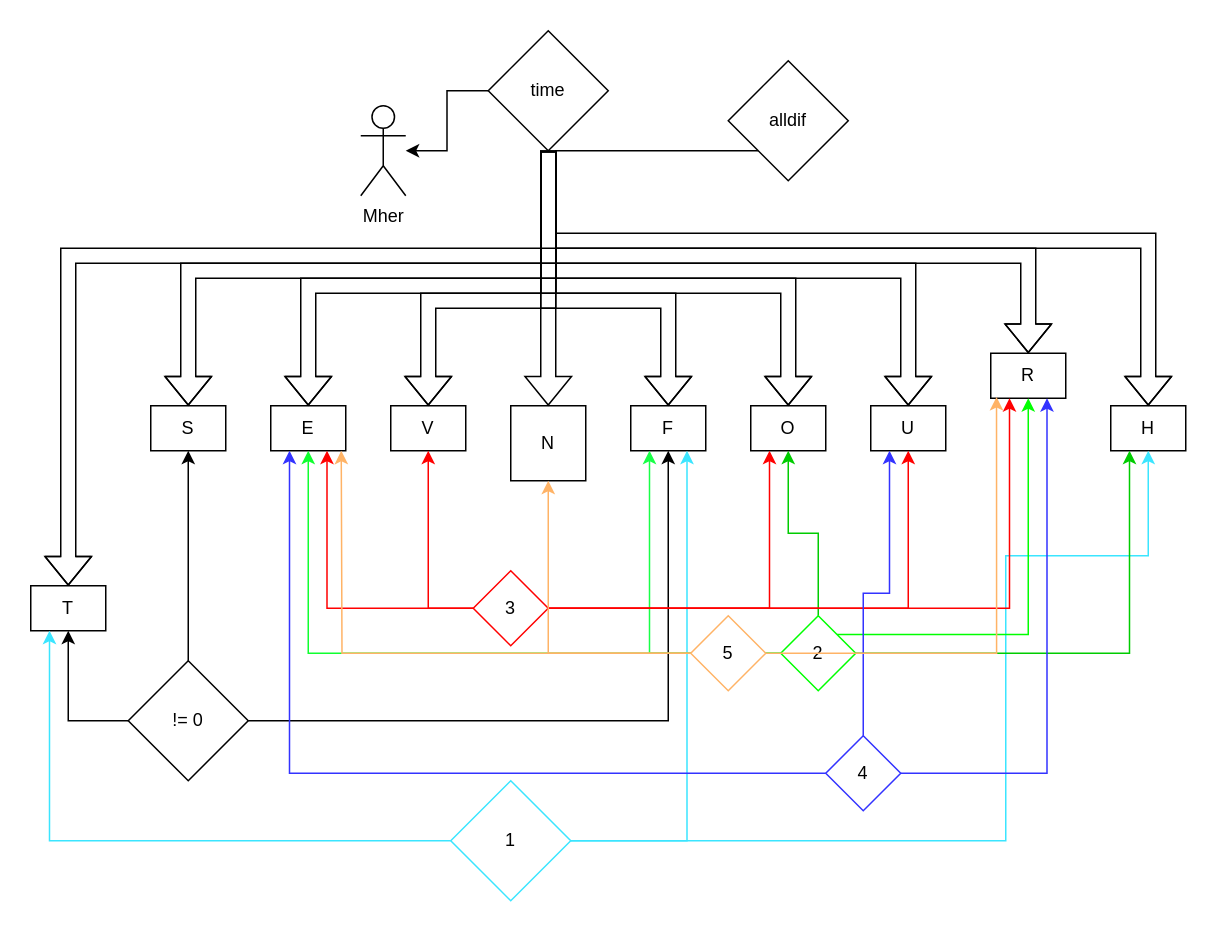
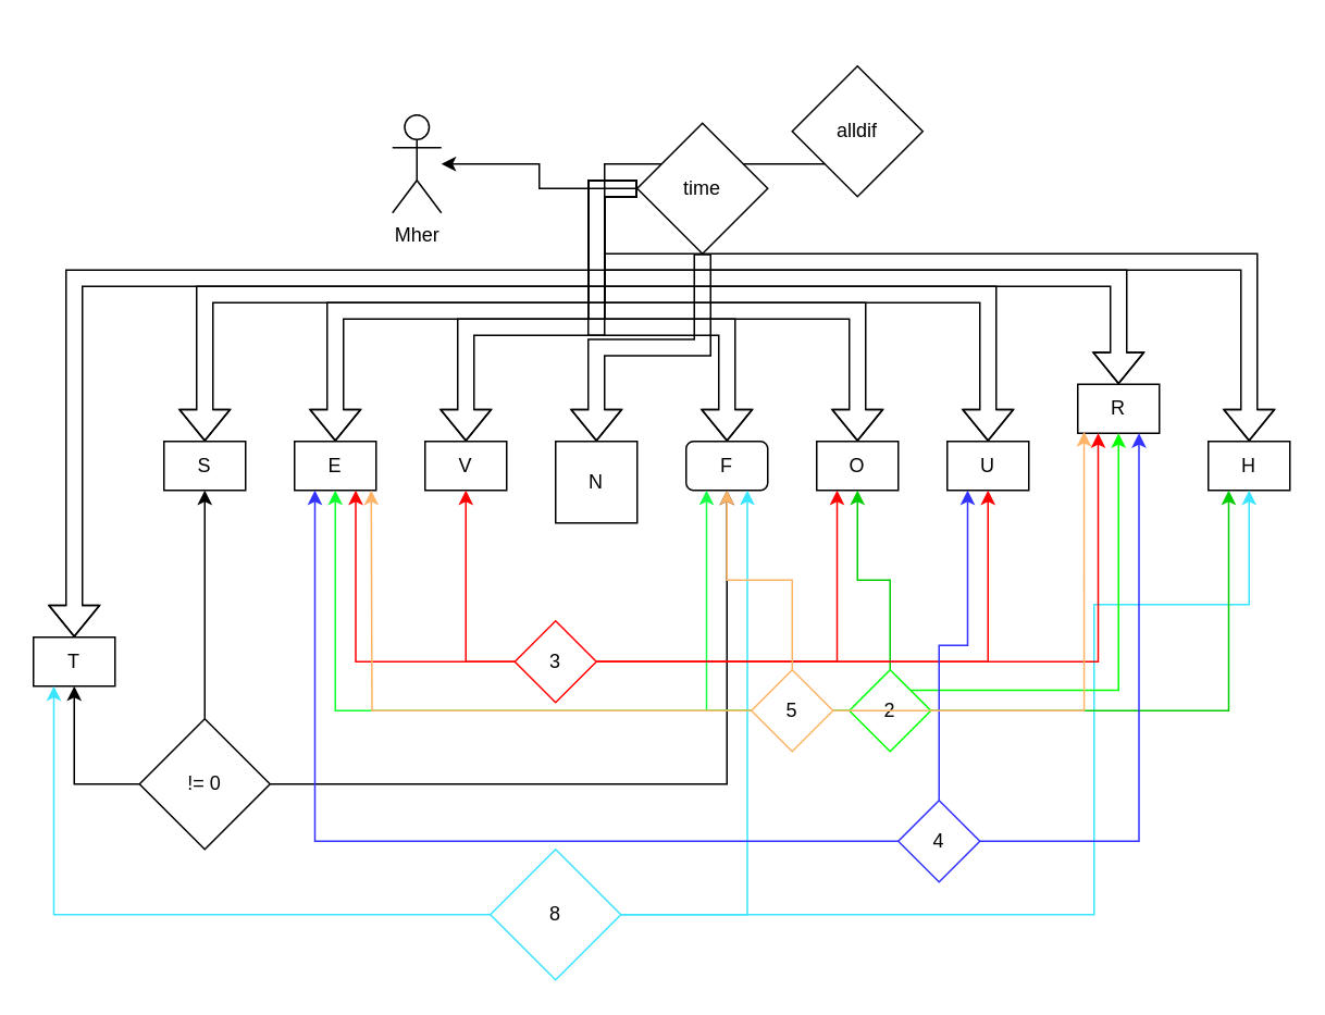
- <mxCell id="24" value="time" style="rhombus;whiteSpace=wrap;html=1;" vertex="1" parent="1"><mxGeometry x="325" y="20" width="80" height="80" as="geometry" /></mxCell>
+ <mxCell id="24" value="time" style="rhombus;whiteSpace=wrap;html=1;" vertex="1" parent="1"><mxGeometry x="390" y="75" width="80" height="80" as="geometry" /></mxCell>
- <mxCell id="6" value="F" style="rounded=0;whiteSpace=wrap;html=1;" vertex="1" parent="1"><mxGeometry x="420" y="270" width="50" height="30" as="geometry" /></mxCell>
+ <mxCell id="6" value="F" style="whiteSpace=wrap;html=1;rounded=1;" vertex="1" parent="1"><mxGeometry x="420" y="270" width="50" height="30" as="geometry" /></mxCell>
- <mxCell id="51" style="edgeStyle=orthogonalEdgeStyle;rounded=0;orthogonalLoop=1;jettySize=auto;html=1;entryX=0.5;entryY=1;entryDx=0;entryDy=0;strokeColor=#FFB366;endArrow=classic;endFill=1;" edge="1" parent="1" source="54" target="5"><mxGeometry relative="1" as="geometry" /></mxCell>
+ <mxCell id="51" style="edgeStyle=orthogonalEdgeStyle;rounded=0;orthogonalLoop=1;jettySize=auto;html=1;strokeColor=#FFB366;endArrow=classic;endFill=1;" edge="1" parent="1" source="54" target="6"><mxGeometry relative="1" as="geometry" /></mxCell>
- <mxCell id="33" value="1" style="rhombus;whiteSpace=wrap;html=1;strokeColor=#3BE5FF;" vertex="1" parent="1"><mxGeometry x="300" y="520" width="80" height="80" as="geometry" /></mxCell>
+ <mxCell id="33" value="8" style="rhombus;whiteSpace=wrap;html=1;strokeColor=#3BE5FF;" vertex="1" parent="1"><mxGeometry x="300" y="520" width="80" height="80" as="geometry" /></mxCell>
